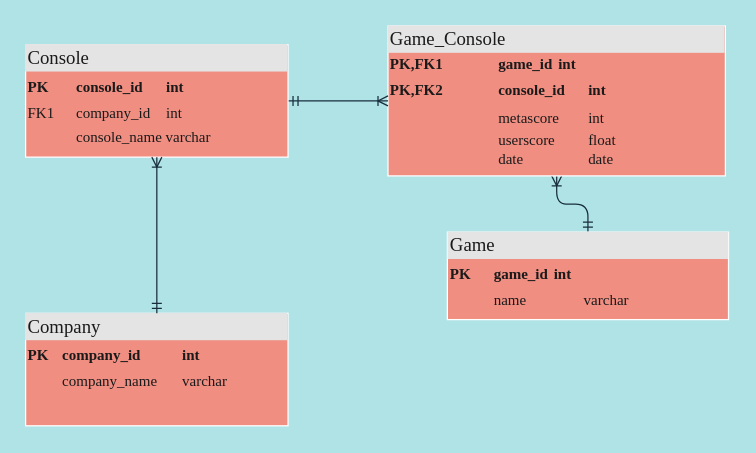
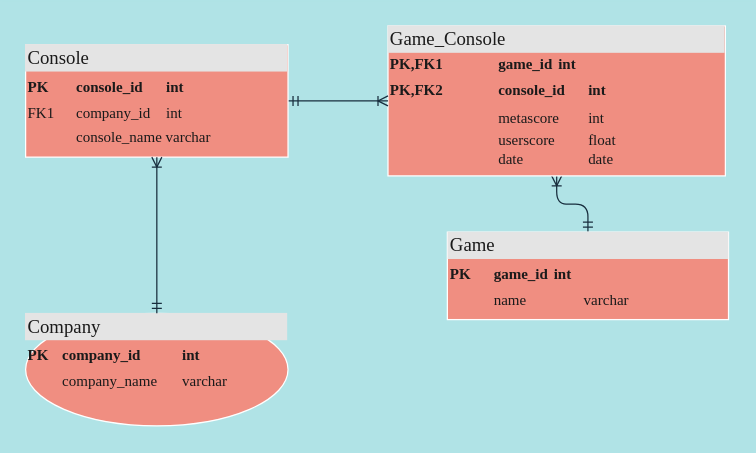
- <mxCell id="2" value="&lt;div style=&quot;box-sizing: border-box ; width: 100% ; background: rgb(228 , 228 , 228) none repeat scroll 0% 0% ; padding: 2px ; font-size: 15px&quot;&gt;Company&lt;/div&gt;&lt;table style=&quot;width: 100% ; font-size: 1em&quot; cellspacing=&quot;0&quot; cellpadding=&quot;2&quot;&gt;&lt;tbody&gt;&lt;tr style=&quot;line-height: 1.7&quot;&gt;&lt;td&gt;&lt;b&gt;PK&lt;/b&gt;&lt;/td&gt;&lt;td&gt;&lt;b&gt;company_id&lt;span style=&quot;white-space: pre&quot;&gt;&#09;&lt;span style=&quot;white-space: pre&quot;&gt;&#09;&lt;/span&gt;&lt;/span&gt;int&lt;/b&gt;&lt;/td&gt;&lt;/tr&gt;&lt;tr&gt;&lt;td&gt;&lt;br&gt;&lt;/td&gt;&lt;td&gt;company_name&lt;span style=&quot;white-space: pre&quot;&gt;&#09;&lt;/span&gt;varchar&lt;/td&gt;&lt;/tr&gt;&lt;tr&gt;&lt;td&gt;&lt;br&gt;&lt;/td&gt;&lt;td&gt;&lt;br&gt;&lt;/td&gt;&lt;/tr&gt;&lt;/tbody&gt;&lt;/table&gt;" style="verticalAlign=top;align=left;overflow=fill;html=1;rounded=0;shadow=0;comic=0;labelBackgroundColor=none;strokeWidth=1;fontFamily=Verdana;fontSize=12;strokeColor=#FFFFFF;glass=0;sketch=0;fillColor=#F08E81;fontColor=#1A1A1A;" parent="1" vertex="1"><mxGeometry x="20" y="250" width="210" height="90" as="geometry" /></mxCell>
+ <mxCell id="2" value="&lt;div style=&quot;box-sizing: border-box ; width: 100% ; background: rgb(228 , 228 , 228) none repeat scroll 0% 0% ; padding: 2px ; font-size: 15px&quot;&gt;Company&lt;/div&gt;&lt;table style=&quot;width: 100% ; font-size: 1em&quot; cellspacing=&quot;0&quot; cellpadding=&quot;2&quot;&gt;&lt;tbody&gt;&lt;tr style=&quot;line-height: 1.7&quot;&gt;&lt;td&gt;&lt;b&gt;PK&lt;/b&gt;&lt;/td&gt;&lt;td&gt;&lt;b&gt;company_id&lt;span style=&quot;white-space: pre&quot;&gt;&#09;&lt;span style=&quot;white-space: pre&quot;&gt;&#09;&lt;/span&gt;&lt;/span&gt;int&lt;/b&gt;&lt;/td&gt;&lt;/tr&gt;&lt;tr&gt;&lt;td&gt;&lt;br&gt;&lt;/td&gt;&lt;td&gt;company_name&lt;span style=&quot;white-space: pre&quot;&gt;&#09;&lt;/span&gt;varchar&lt;/td&gt;&lt;/tr&gt;&lt;tr&gt;&lt;td&gt;&lt;br&gt;&lt;/td&gt;&lt;td&gt;&lt;br&gt;&lt;/td&gt;&lt;/tr&gt;&lt;/tbody&gt;&lt;/table&gt;" style="ellipse;verticalAlign=top;align=left;overflow=fill;html=1;shadow=0;comic=0;labelBackgroundColor=none;strokeWidth=1;fontFamily=Verdana;fontSize=12;strokeColor=#FFFFFF;glass=0;sketch=0;fillColor=#F08E81;fontColor=#1A1A1A;" parent="1" vertex="1"><mxGeometry x="20" y="250" width="210" height="90" as="geometry" /></mxCell>
